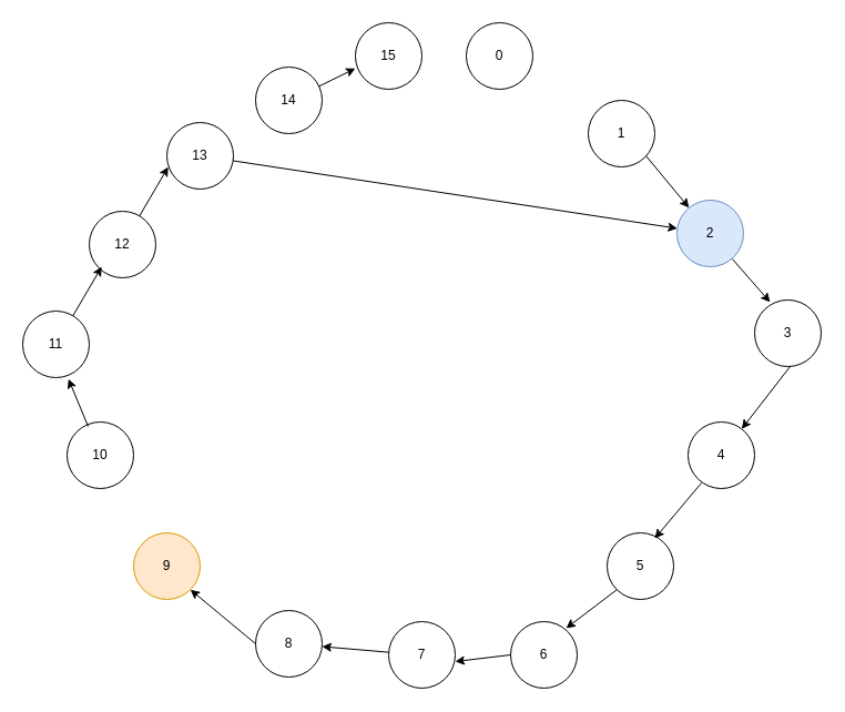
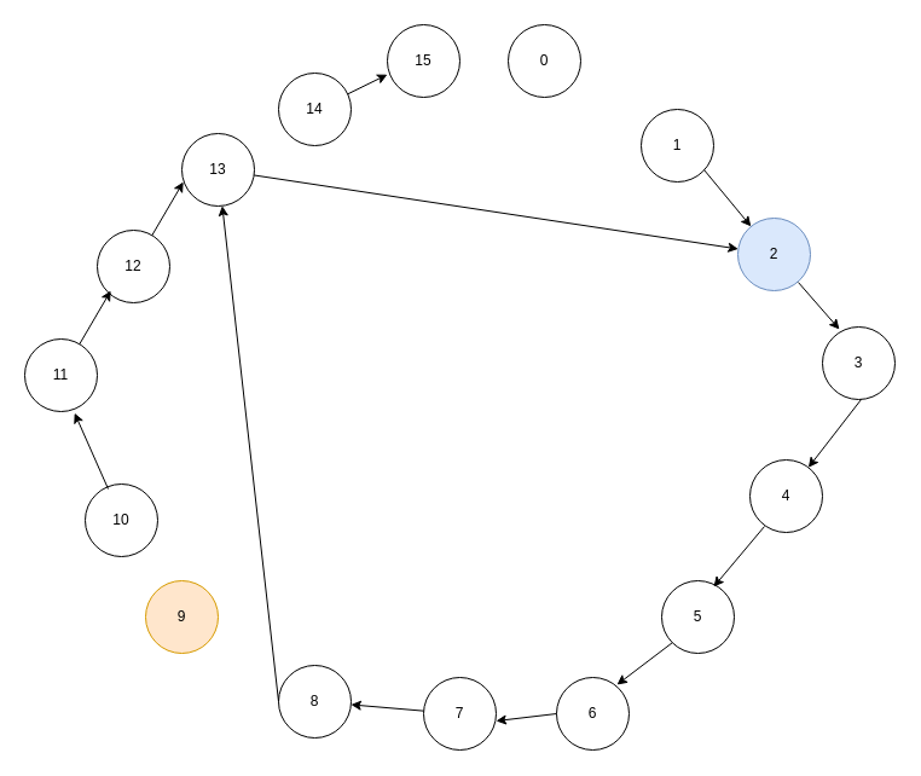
- <mxCell id="13" value="10" style="ellipse;whiteSpace=wrap;html=1;rounded=0;" vertex="1" parent="1"><mxGeometry x="60" y="380" width="60" height="60" as="geometry" /></mxCell>
+ <mxCell id="13" value="10" style="ellipse;whiteSpace=wrap;html=1;rounded=0;" vertex="1" parent="1"><mxGeometry x="70" y="400" width="60" height="60" as="geometry" /></mxCell>
- <mxCell id="25" value="" style="endArrow=classic;html=1;rounded=0;entryX=1;entryY=1;entryDx=0;entryDy=0;exitX=0;exitY=0.5;exitDx=0;exitDy=0;" edge="1" parent="1" source="16" target="14"><mxGeometry width="50" height="50" relative="1" as="geometry"><mxPoint x="360.09" y="597.674" as="sourcePoint" /><mxPoint x="299.896" y="592.491" as="targetPoint" /></mxGeometry></mxCell>
+ <mxCell id="25" value="" style="endArrow=classic;html=1;rounded=0;exitX=0;exitY=0.5;exitDx=0;exitDy=0;" edge="1" parent="1" source="16" target="6"><mxGeometry width="50" height="50" relative="1" as="geometry"><mxPoint x="360.09" y="597.674" as="sourcePoint" /><mxPoint x="299.896" y="592.491" as="targetPoint" /></mxGeometry></mxCell>
